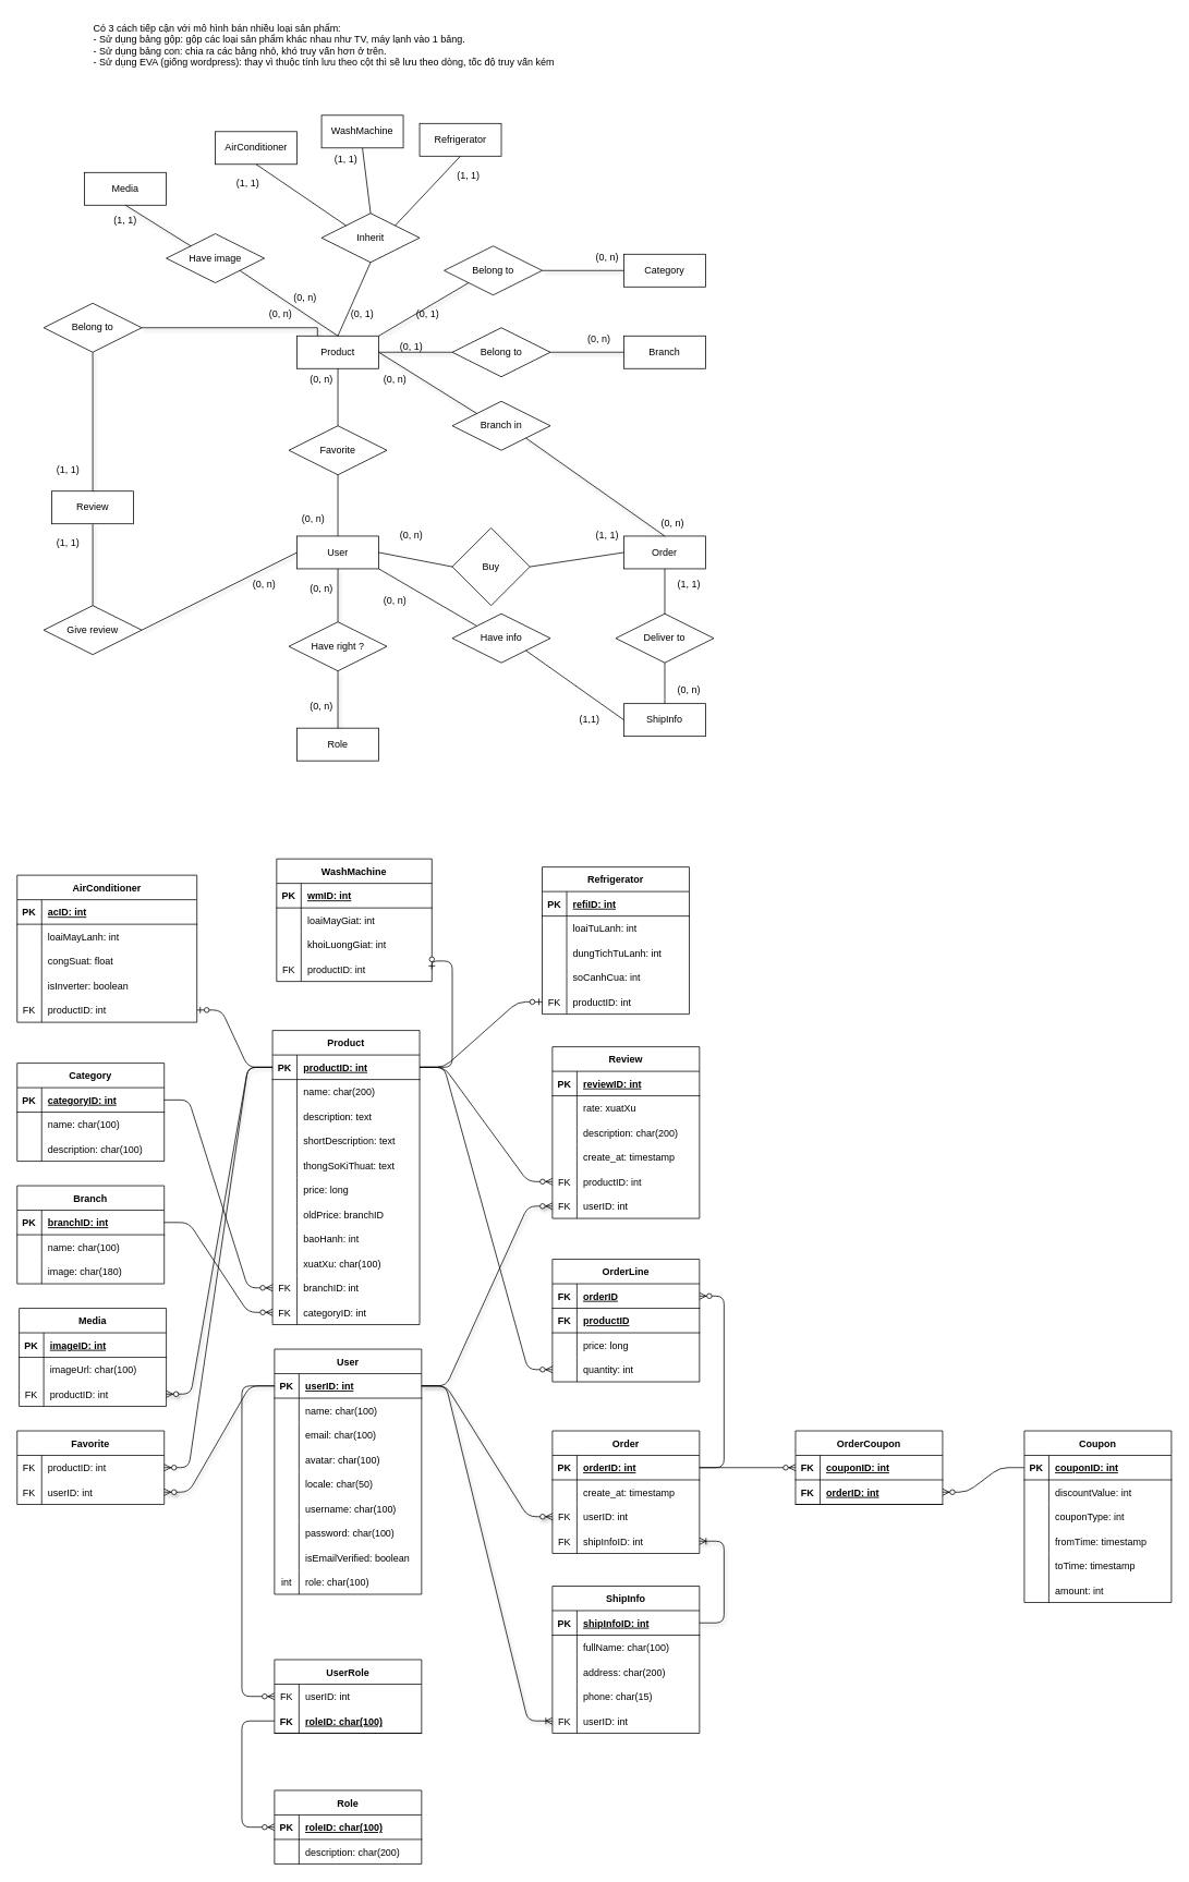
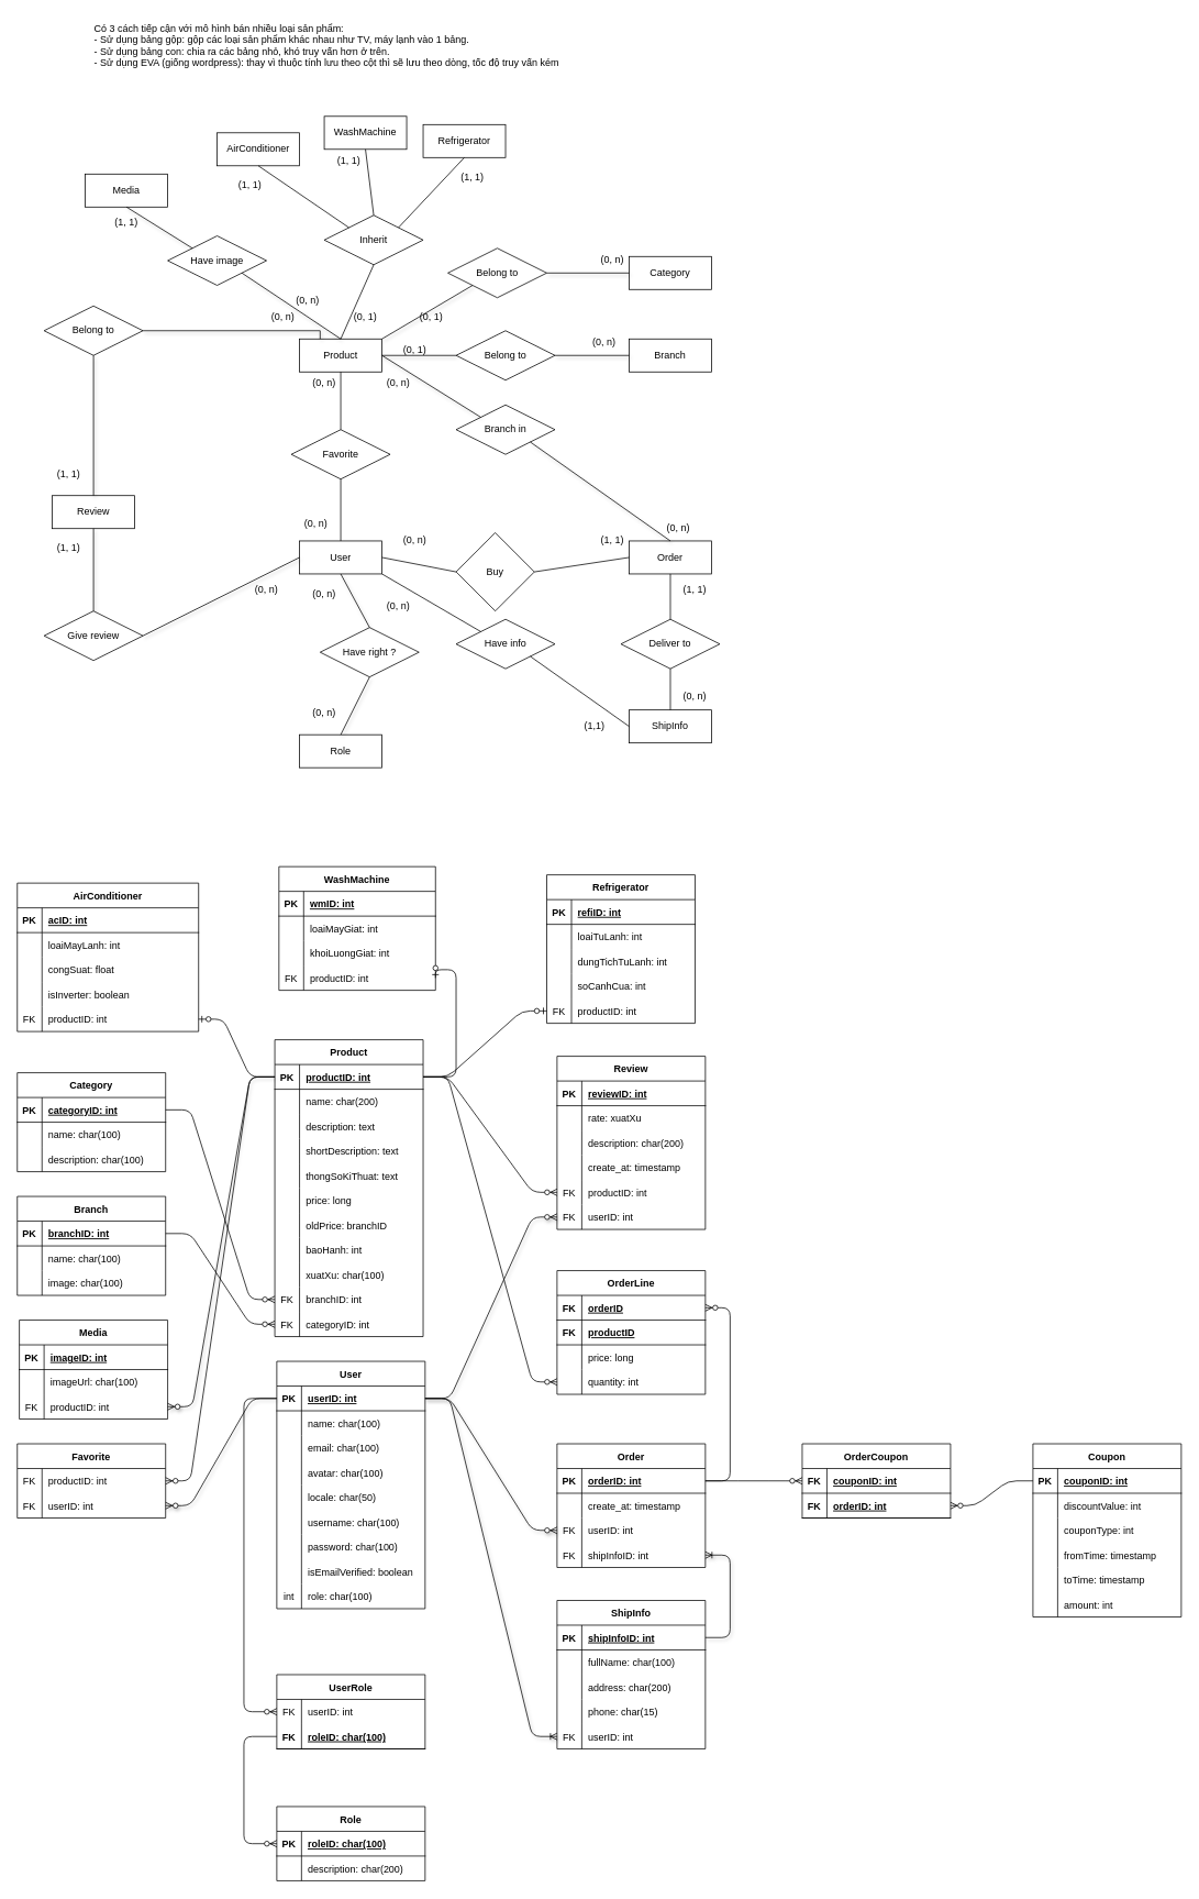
- <mxCell id="201" value="Have right ?" style="shape=rhombus;perimeter=rhombusPerimeter;whiteSpace=wrap;html=1;align=center;" parent="1" vertex="1"><mxGeometry x="353" y="760" width="120" height="60" as="geometry" /></mxCell>
+ <mxCell id="201" value="Have right ?" style="shape=rhombus;perimeter=rhombusPerimeter;whiteSpace=wrap;html=1;align=center;" parent="1" vertex="1"><mxGeometry x="388" y="760" width="120" height="60" as="geometry" /></mxCell>
- <mxCell id="265" value="image: char(180)" style="shape=partialRectangle;connectable=0;fillColor=none;top=0;left=0;bottom=0;right=0;align=left;spacingLeft=6;overflow=hidden;" parent="263" vertex="1"><mxGeometry x="30" width="150" height="30" as="geometry"><mxRectangle width="150" height="30" as="alternateBounds" /></mxGeometry></mxCell>
+ <mxCell id="265" value="image: char(100)" style="shape=partialRectangle;connectable=0;fillColor=none;top=0;left=0;bottom=0;right=0;align=left;spacingLeft=6;overflow=hidden;" parent="263" vertex="1"><mxGeometry x="30" width="150" height="30" as="geometry"><mxRectangle width="150" height="30" as="alternateBounds" /></mxGeometry></mxCell>
